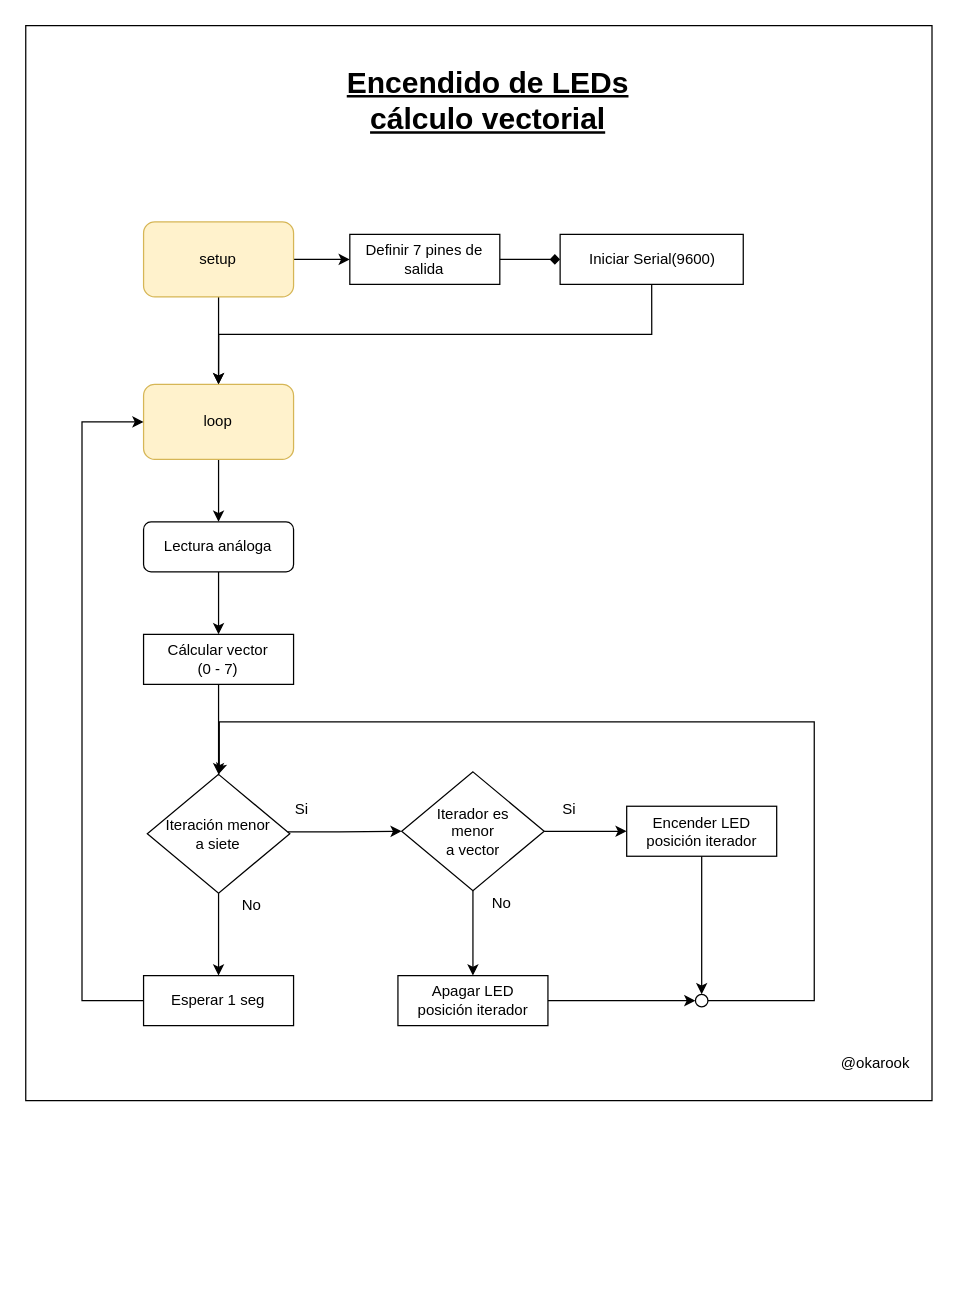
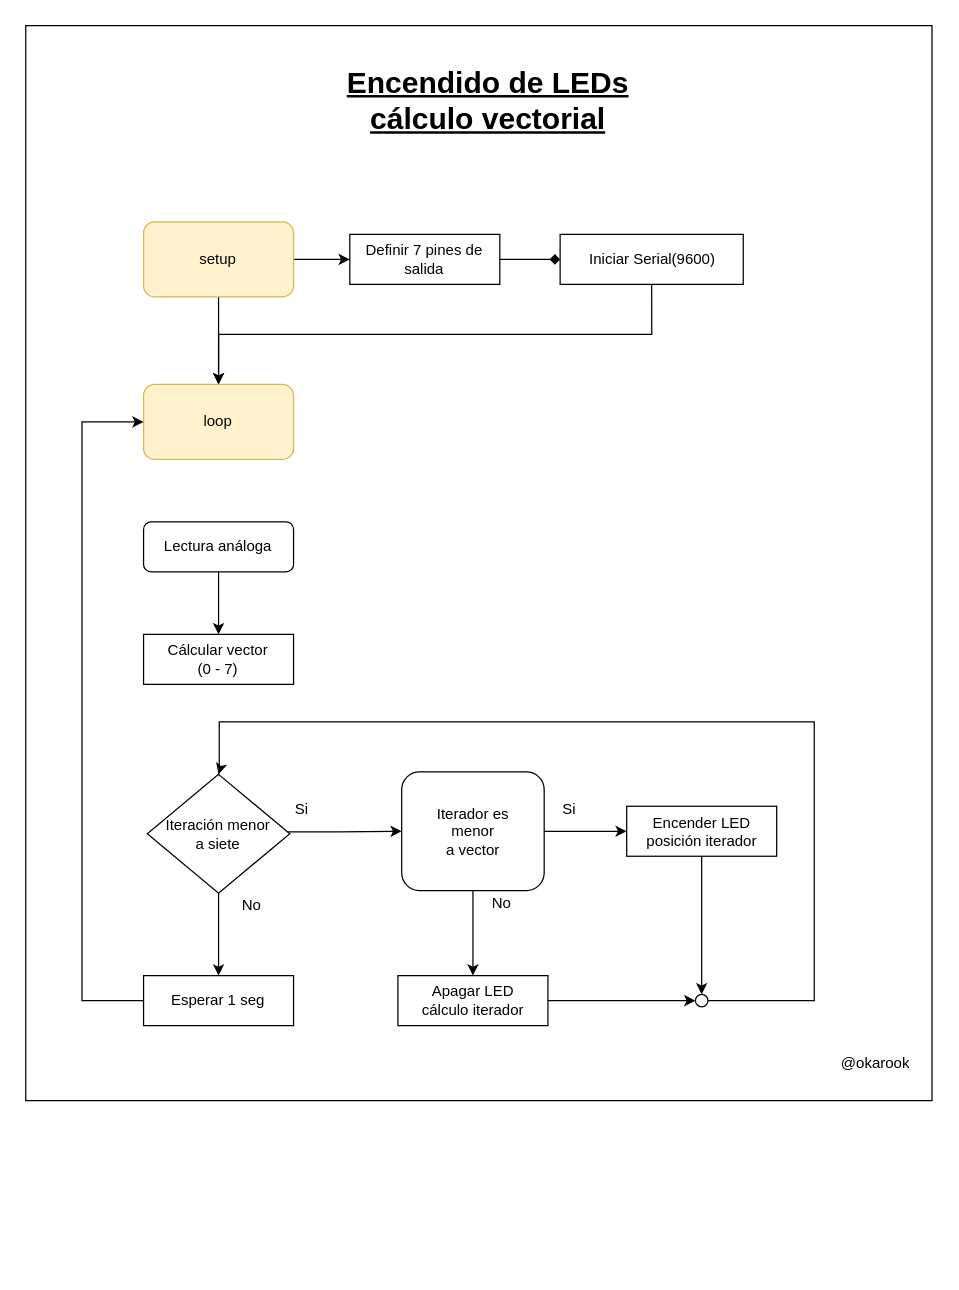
- <mxCell id="6" style="edgeStyle=orthogonalEdgeStyle;rounded=0;orthogonalLoop=1;jettySize=auto;html=1;entryX=0.5;entryY=0;entryDx=0;entryDy=0;" edge="1" parent="1" source="7" target="31"><mxGeometry relative="1" as="geometry" /></mxCell>
- <mxCell id="17" style="edgeStyle=orthogonalEdgeStyle;rounded=0;orthogonalLoop=1;jettySize=auto;html=1;entryX=0.5;entryY=0;entryDx=0;entryDy=0;" edge="1" parent="1" source="18" target="21"><mxGeometry relative="1" as="geometry" /></mxCell>
- <mxCell id="34" value="Iterador es &lt;br&gt;menor &lt;br&gt;a vector" style="rhombus;whiteSpace=wrap;html=1;" vertex="1" parent="1"><mxGeometry x="320.75" y="617" width="114" height="95" as="geometry" /></mxCell>
+ <mxCell id="34" value="Iterador es &lt;br&gt;menor &lt;br&gt;a vector" style="whiteSpace=wrap;html=1;rounded=1;" vertex="1" parent="1"><mxGeometry x="320.75" y="617" width="114" height="95" as="geometry" /></mxCell>
- <mxCell id="38" value="Apagar LED &lt;br&gt;posición iterador" style="whiteSpace=wrap;html=1;rounded=0;" vertex="1" parent="1"><mxGeometry x="317.75" y="780" width="120" height="40" as="geometry" /></mxCell>
+ <mxCell id="38" value="Apagar LED &lt;br&gt;cálculo iterador" style="whiteSpace=wrap;html=1;rounded=0;" vertex="1" parent="1"><mxGeometry x="317.75" y="780" width="120" height="40" as="geometry" /></mxCell>
